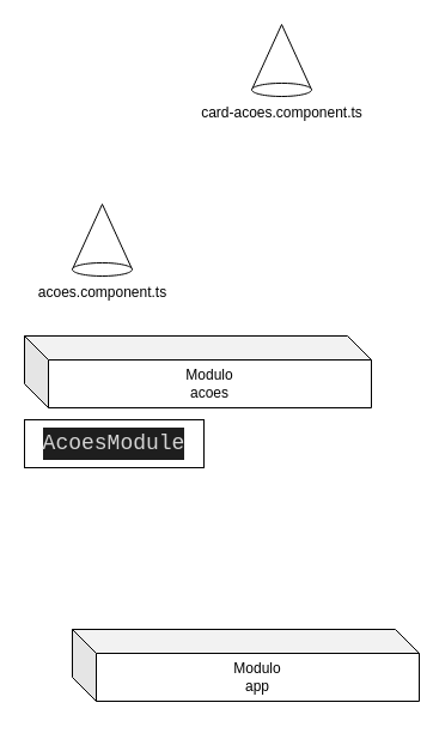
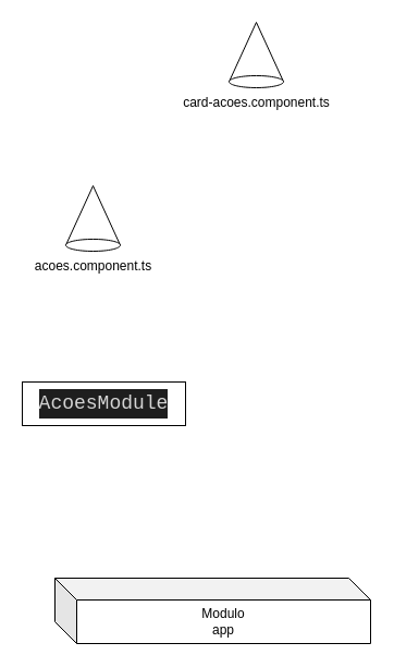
- <mxCell id="3" value="Modulo&lt;br&gt;acoes" style="shape=cube;whiteSpace=wrap;html=1;boundedLbl=1;backgroundOutline=1;darkOpacity=0.05;darkOpacity2=0.1;" vertex="1" parent="1"><mxGeometry x="20" y="280" width="290" height="60" as="geometry" /></mxCell>
- <mxCell id="6" value="Modulo&lt;br&gt;app" style="shape=cube;whiteSpace=wrap;html=1;boundedLbl=1;backgroundOutline=1;darkOpacity=0.05;darkOpacity2=0.1;" vertex="1" parent="1"><mxGeometry x="60" y="525" width="290" height="60" as="geometry" /></mxCell>
+ <mxCell id="6" value="Modulo&lt;br&gt;app" style="shape=cube;whiteSpace=wrap;html=1;boundedLbl=1;backgroundOutline=1;darkOpacity=0.05;darkOpacity2=0.1;" vertex="1" parent="1"><mxGeometry x="50" y="530" width="290" height="60" as="geometry" /></mxCell>
